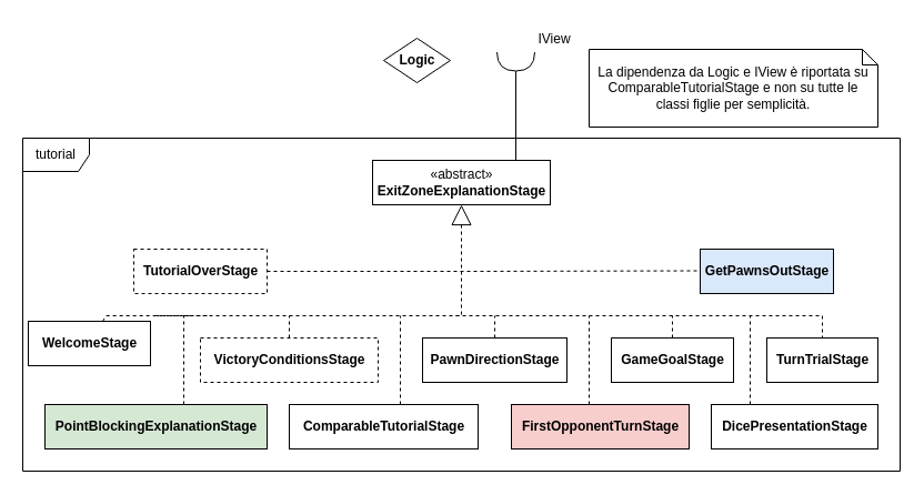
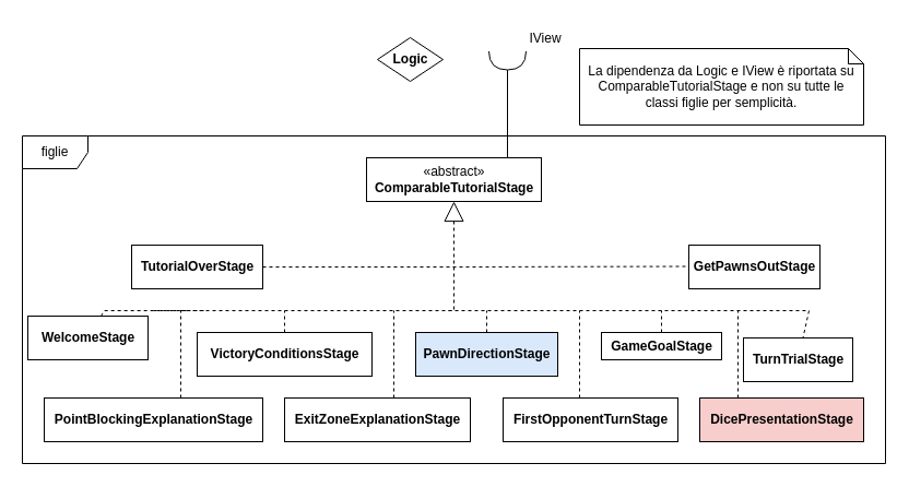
- <mxCell id="2" value="tutorial" style="shape=umlFrame;whiteSpace=wrap;html=1;" parent="1" vertex="1"><mxGeometry x="20" y="124" width="790" height="300" as="geometry" /></mxCell>
+ <mxCell id="2" value="figlie" style="shape=umlFrame;whiteSpace=wrap;html=1;" parent="1" vertex="1"><mxGeometry x="20" y="124" width="790" height="300" as="geometry" /></mxCell>
- <mxCell id="3" value="«abstract»&lt;br&gt;&lt;b&gt;ExitZoneExplanationStage&lt;/b&gt;" style="html=1;" parent="1" vertex="1"><mxGeometry x="335" y="144" width="160" height="40" as="geometry" /></mxCell>
+ <mxCell id="3" value="«abstract»&lt;br&gt;&lt;b&gt;ComparableTutorialStage&lt;/b&gt;" style="html=1;" parent="1" vertex="1"><mxGeometry x="335" y="144" width="160" height="40" as="geometry" /></mxCell>
- <mxCell id="13" value="&lt;b&gt;TutorialOverStage&lt;/b&gt;" style="html=1;dashed=1;" parent="1" vertex="1"><mxGeometry x="120" y="224" width="120" height="40" as="geometry" /></mxCell>
+ <mxCell id="13" value="&lt;b&gt;TutorialOverStage&lt;/b&gt;" style="html=1;" parent="1" vertex="1"><mxGeometry x="120" y="224" width="120" height="40" as="geometry" /></mxCell>
- <mxCell id="9" value="&lt;b&gt;GetPawnsOutStage&lt;/b&gt;" style="html=1;fillColor=#dae8fc;" parent="1" vertex="1"><mxGeometry x="630" y="224" width="120" height="40" as="geometry" /></mxCell>
+ <mxCell id="9" value="&lt;b&gt;GetPawnsOutStage&lt;/b&gt;" style="html=1;" parent="1" vertex="1"><mxGeometry x="630" y="224" width="120" height="40" as="geometry" /></mxCell>
- <mxCell id="14" value="&lt;b&gt;VictoryConditionsStage&lt;/b&gt;" style="html=1;dashed=1;" parent="1" vertex="1"><mxGeometry x="180" y="304" width="160" height="40" as="geometry" /></mxCell>
+ <mxCell id="14" value="&lt;b&gt;VictoryConditionsStage&lt;/b&gt;" style="html=1;" parent="1" vertex="1"><mxGeometry x="180" y="304" width="160" height="40" as="geometry" /></mxCell>
- <mxCell id="10" value="&lt;b&gt;PawnDirectionStage&lt;/b&gt;" style="html=1;" parent="1" vertex="1"><mxGeometry x="380" y="304" width="130" height="40" as="geometry" /></mxCell>
+ <mxCell id="10" value="&lt;b&gt;PawnDirectionStage&lt;/b&gt;" style="html=1;fillColor=#dae8fc;" parent="1" vertex="1"><mxGeometry x="380" y="304" width="130" height="40" as="geometry" /></mxCell>
- <mxCell id="8" value="&lt;b&gt;GameGoalStage&lt;/b&gt;" style="html=1;" parent="1" vertex="1"><mxGeometry x="550" y="304" width="110" height="40" as="geometry" /></mxCell>
+ <mxCell id="8" value="&lt;b&gt;GameGoalStage&lt;/b&gt;" style="html=1;" parent="1" vertex="1"><mxGeometry x="550" y="304" width="110" height="25" as="geometry" /></mxCell>
- <mxCell id="12" value="&lt;b&gt;TurnTrialStage&lt;/b&gt;" style="html=1;" parent="1" vertex="1"><mxGeometry x="690" y="304" width="100" height="40" as="geometry" /></mxCell>
+ <mxCell id="12" value="&lt;b&gt;TurnTrialStage&lt;/b&gt;" style="html=1;" parent="1" vertex="1"><mxGeometry x="680" y="309" width="100" height="40" as="geometry" /></mxCell>
- <mxCell id="11" value="&lt;b&gt;PointBlockingExplanationStage&lt;/b&gt;" style="html=1;fillColor=#d5e8d4;" parent="1" vertex="1"><mxGeometry x="40" y="364" width="200" height="40" as="geometry" /></mxCell>
+ <mxCell id="11" value="&lt;b&gt;PointBlockingExplanationStage&lt;/b&gt;" style="html=1;" parent="1" vertex="1"><mxGeometry x="40" y="364" width="200" height="40" as="geometry" /></mxCell>
- <mxCell id="6" value="&lt;b&gt;ComparableTutorialStage&lt;/b&gt;" style="html=1;" parent="1" vertex="1"><mxGeometry x="260" y="364" width="170" height="40" as="geometry" /></mxCell>
+ <mxCell id="6" value="&lt;b&gt;ExitZoneExplanationStage&lt;/b&gt;" style="html=1;" parent="1" vertex="1"><mxGeometry x="260" y="364" width="170" height="40" as="geometry" /></mxCell>
- <mxCell id="7" value="&lt;b&gt;FirstOpponentTurnStage&lt;/b&gt;" style="html=1;fillColor=#f8cecc;" parent="1" vertex="1"><mxGeometry x="460" y="364" width="160" height="40" as="geometry" /></mxCell>
+ <mxCell id="7" value="&lt;b&gt;FirstOpponentTurnStage&lt;/b&gt;" style="html=1;" parent="1" vertex="1"><mxGeometry x="460" y="364" width="160" height="40" as="geometry" /></mxCell>
- <mxCell id="5" value="&lt;b&gt;DicePresentationStage&lt;/b&gt;" style="html=1;" parent="1" vertex="1"><mxGeometry x="640" y="364" width="150" height="40" as="geometry" /></mxCell>
+ <mxCell id="5" value="&lt;b&gt;DicePresentationStage&lt;/b&gt;" style="html=1;fillColor=#f8cecc;" parent="1" vertex="1"><mxGeometry x="640" y="364" width="150" height="40" as="geometry" /></mxCell>
